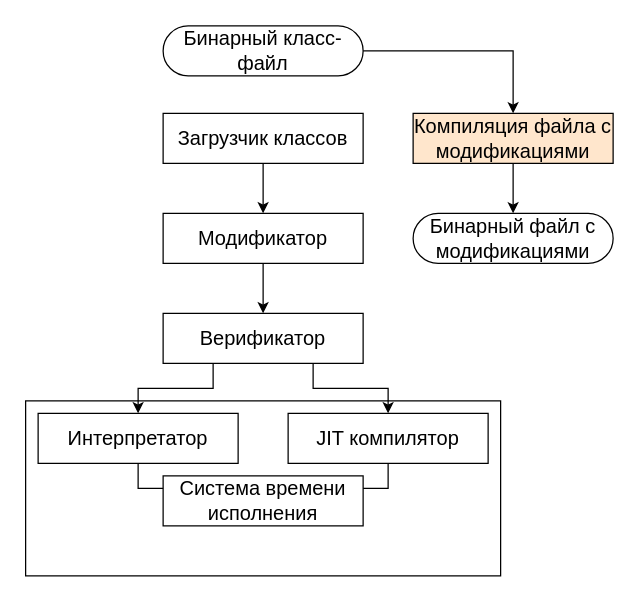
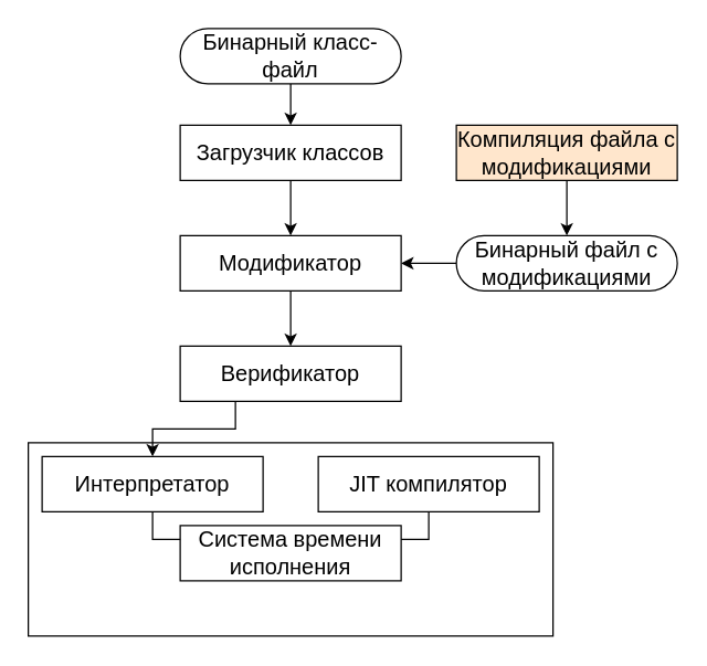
- <mxCell id="3" value="" style="edgeStyle=orthogonalEdgeStyle;rounded=0;orthogonalLoop=1;jettySize=auto;html=1;" parent="1" source="4" target="10" edge="1"><mxGeometry relative="1" as="geometry" /></mxCell>
+ <mxCell id="3" value="" style="edgeStyle=orthogonalEdgeStyle;rounded=0;orthogonalLoop=1;jettySize=auto;html=1;" parent="1" source="4" target="8" edge="1"><mxGeometry relative="1" as="geometry" /></mxCell>
+ <mxCell id="5" value="" style="edgeStyle=orthogonalEdgeStyle;rounded=0;orthogonalLoop=1;jettySize=auto;html=1;" parent="1" source="6" target="12" edge="1"><mxGeometry relative="1" as="geometry" /></mxCell>
- <mxCell id="13" style="edgeStyle=orthogonalEdgeStyle;rounded=0;orthogonalLoop=1;jettySize=auto;html=1;exitX=0.75;exitY=1;exitDx=0;exitDy=0;entryX=0.5;entryY=0;entryDx=0;entryDy=0;" parent="1" source="15" target="19" edge="1"><mxGeometry relative="1" as="geometry" /></mxCell>
